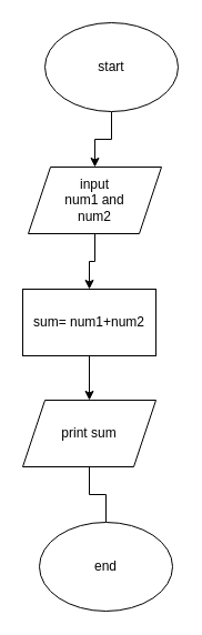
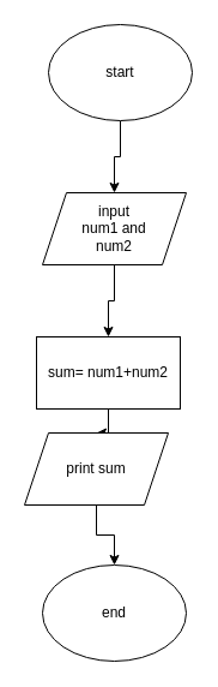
- <mxCell id="5" value="input &lt;br&gt;num1 and &lt;br&gt;num2" style="shape=parallelogram;perimeter=parallelogramPerimeter;whiteSpace=wrap;html=1;fixedSize=1;" vertex="1" parent="1"><mxGeometry x="25" y="150" width="120" height="60" as="geometry" /></mxCell>
+ <mxCell id="5" value="input &lt;br&gt;num1 and &lt;br&gt;num2" style="shape=parallelogram;perimeter=parallelogramPerimeter;whiteSpace=wrap;html=1;fixedSize=1;" vertex="1" parent="1"><mxGeometry x="35" y="160" width="120" height="60" as="geometry" /></mxCell>
- <mxCell id="7" value="sum= num1+num2" style="rounded=0;whiteSpace=wrap;html=1;" vertex="1" parent="1"><mxGeometry x="20" y="260" width="120" height="60" as="geometry" /></mxCell>
+ <mxCell id="7" value="sum= num1+num2" style="rounded=0;whiteSpace=wrap;html=1;" vertex="1" parent="1"><mxGeometry x="30" y="280" width="120" height="60" as="geometry" /></mxCell>
- <mxCell id="8" style="edgeStyle=orthogonalEdgeStyle;rounded=0;orthogonalLoop=1;jettySize=auto;html=1;exitX=0.5;exitY=1;exitDx=0;exitDy=0;entryX=0.5;entryY=0;entryDx=0;entryDy=0;endArrow=none;" edge="1" parent="1" source="9" target="10"><mxGeometry relative="1" as="geometry" /></mxCell>
+ <mxCell id="8" style="edgeStyle=orthogonalEdgeStyle;rounded=0;orthogonalLoop=1;jettySize=auto;html=1;exitX=0.5;exitY=1;exitDx=0;exitDy=0;entryX=0.5;entryY=0;entryDx=0;entryDy=0;" edge="1" parent="1" source="9" target="10"><mxGeometry relative="1" as="geometry" /></mxCell>
